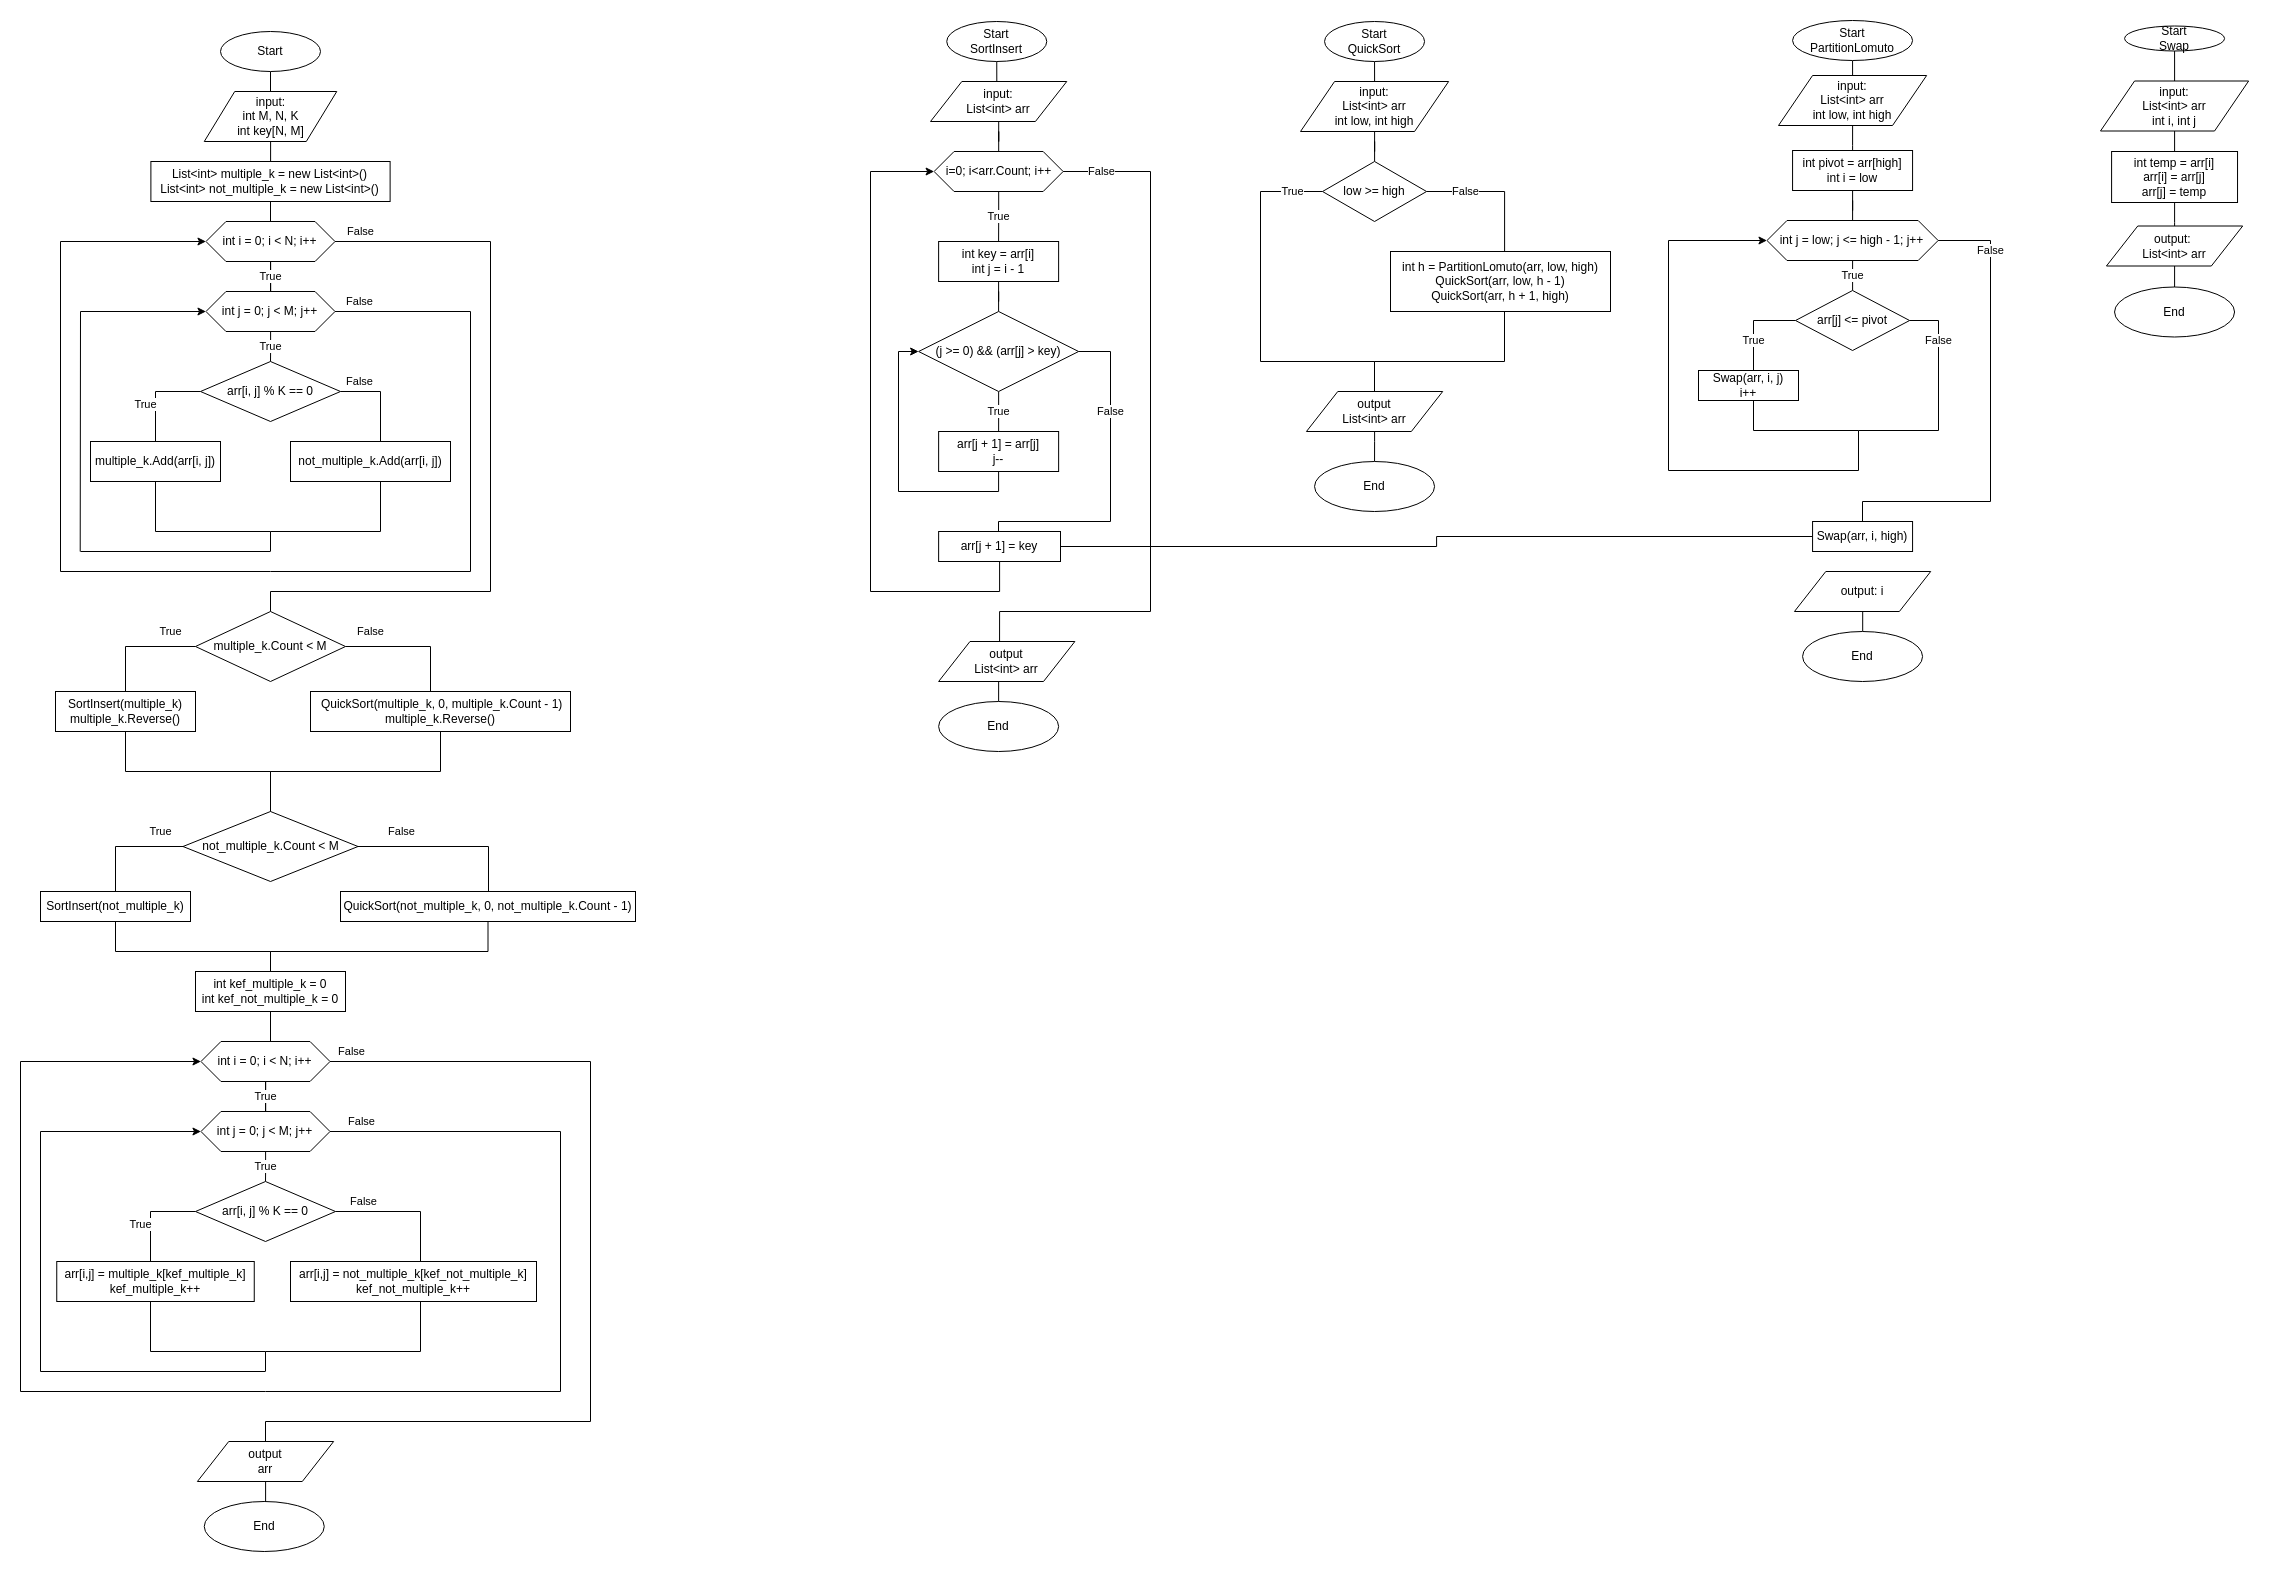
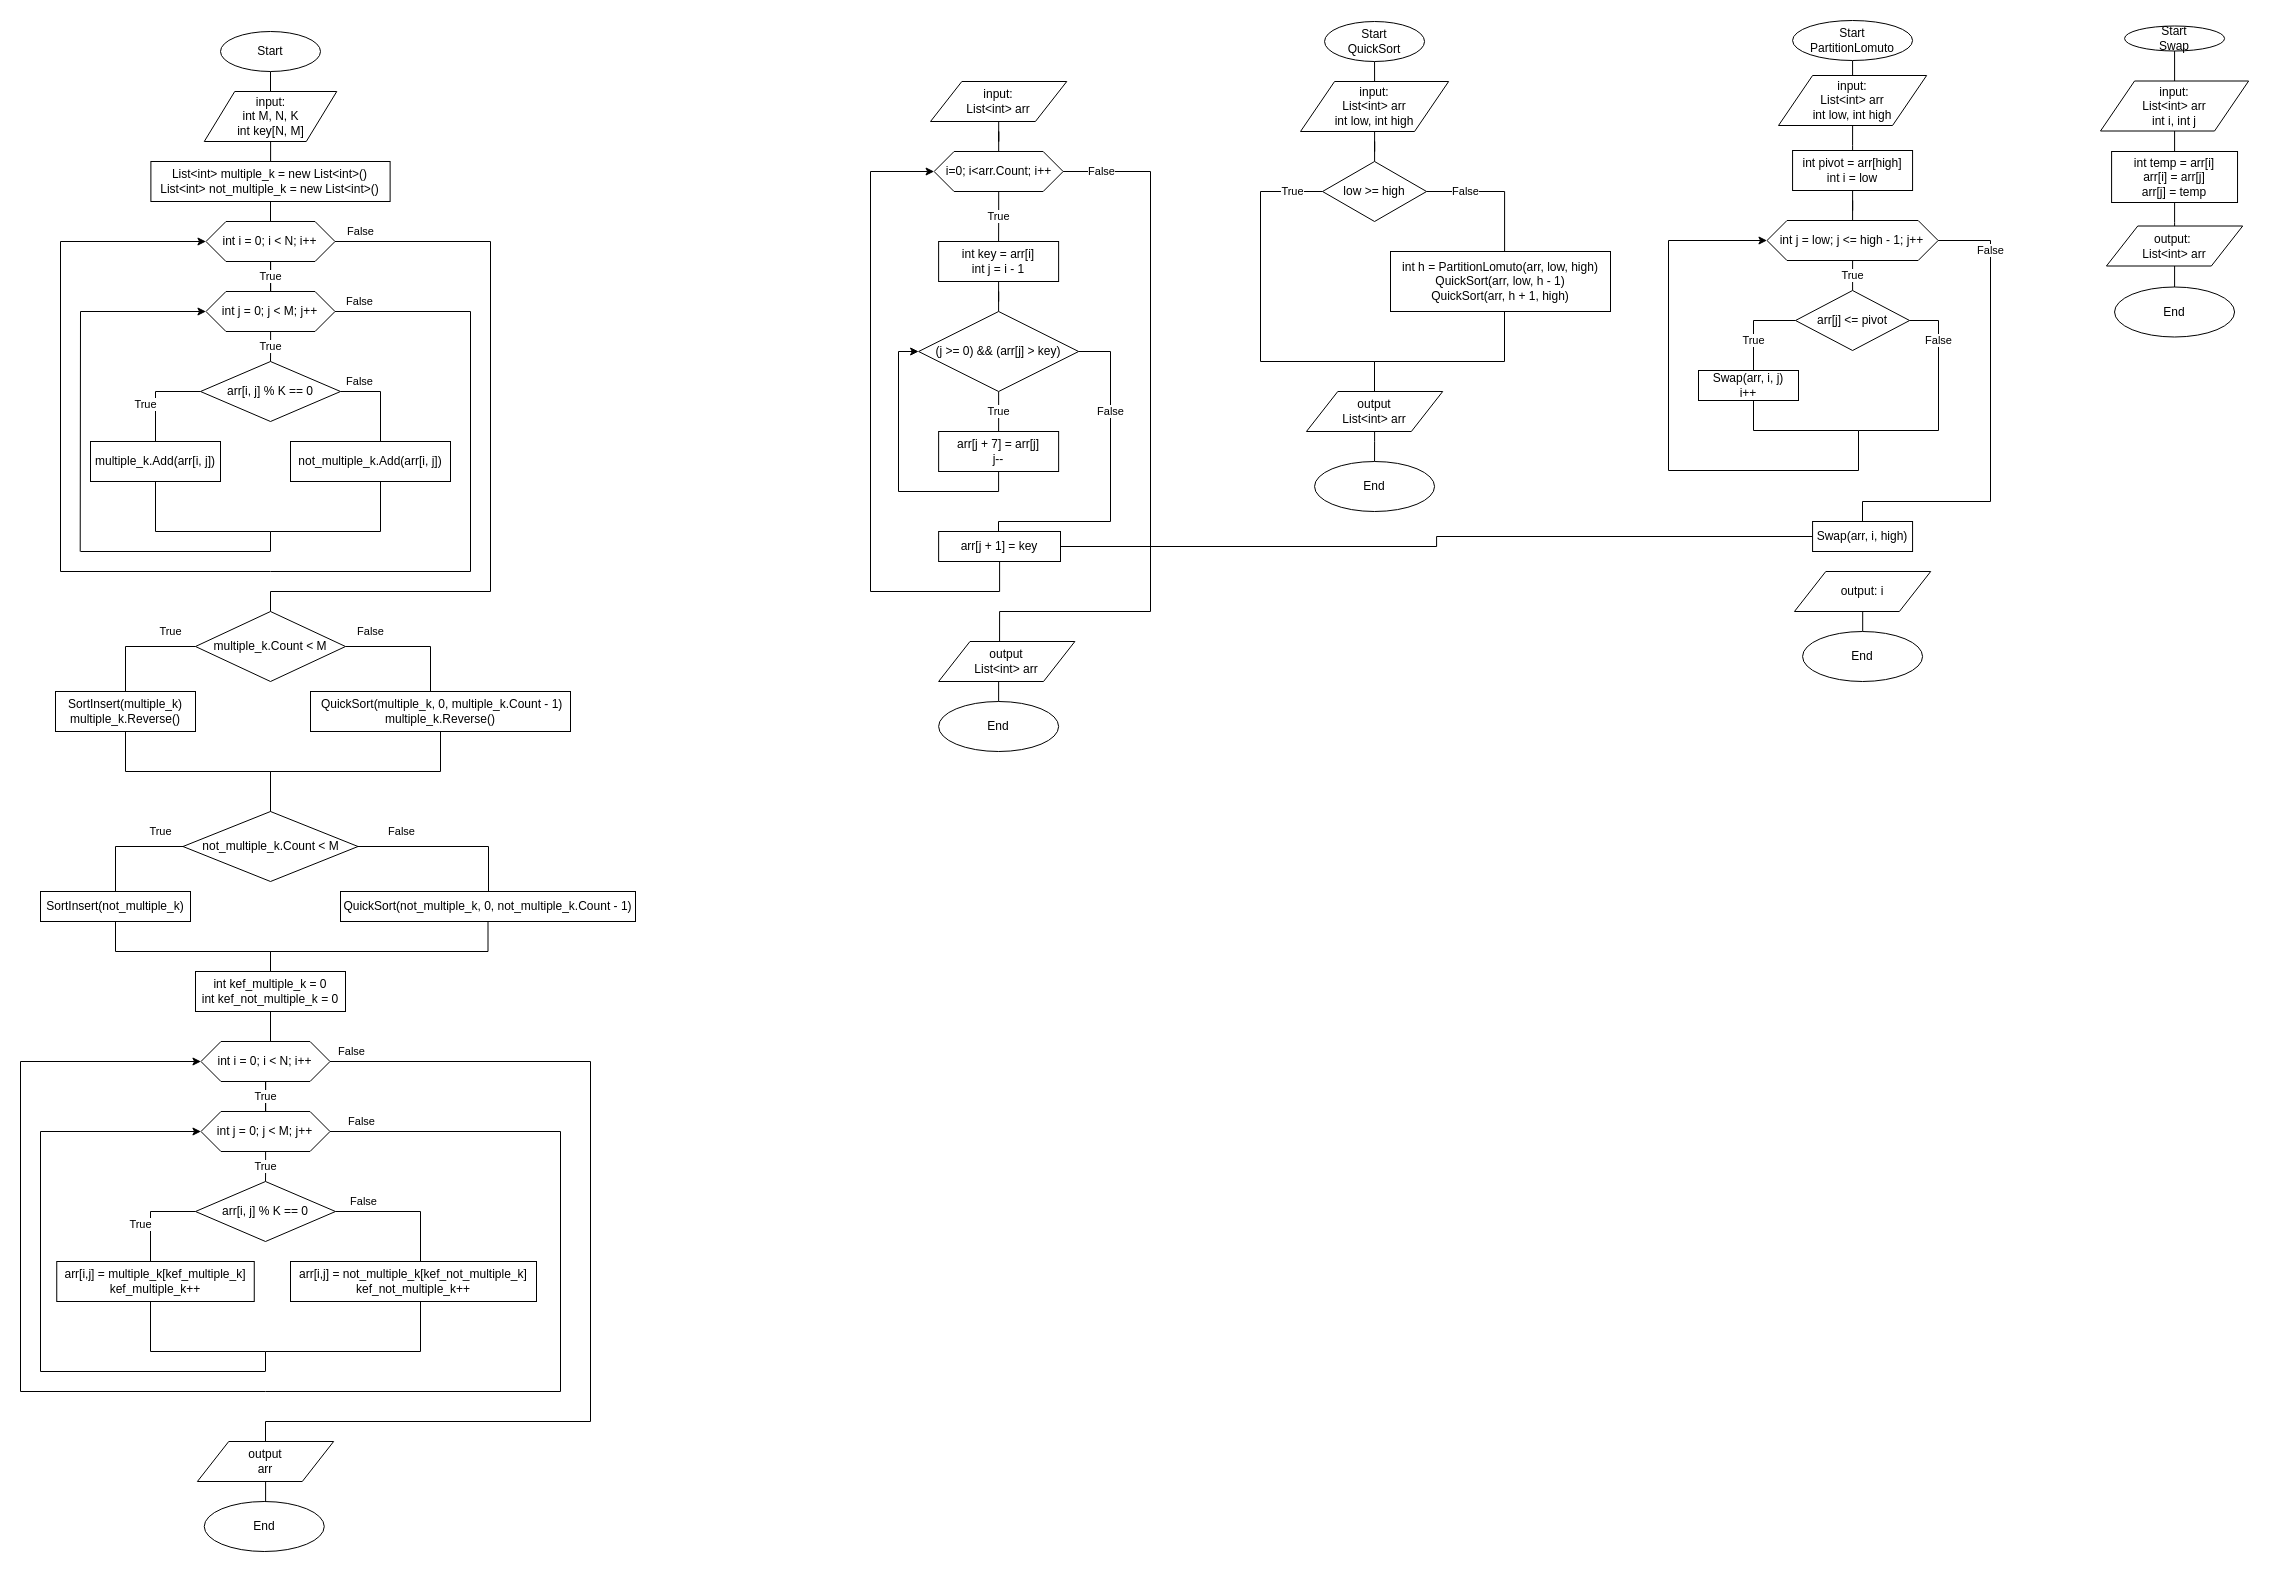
- <mxCell id="7" value="Start&lt;br&gt;SortInsert" style="ellipse;whiteSpace=wrap;html=1;" vertex="1" parent="1"><mxGeometry x="946.25" y="21" width="100" height="40" as="geometry" /></mxCell>
- <mxCell id="6" value="" style="edgeStyle=orthogonalEdgeStyle;rounded=0;orthogonalLoop=1;jettySize=auto;html=1;endArrow=none;endFill=0;" edge="1" parent="1" source="7" target="9"><mxGeometry relative="1" as="geometry" /></mxCell>
- <mxCell id="19" value="&lt;div&gt;arr[j + 1] = arr[j]&lt;/div&gt;&lt;div&gt;j--&lt;/div&gt;" style="rounded=0;whiteSpace=wrap;html=1;" vertex="1" parent="1"><mxGeometry x="938.13" y="431" width="120" height="40" as="geometry" /></mxCell>
+ <mxCell id="19" value="&lt;div&gt;arr[j + 7] = arr[j]&lt;/div&gt;&lt;div&gt;j--&lt;/div&gt;" style="rounded=0;whiteSpace=wrap;html=1;" vertex="1" parent="1"><mxGeometry x="938.13" y="431" width="120" height="40" as="geometry" /></mxCell>
